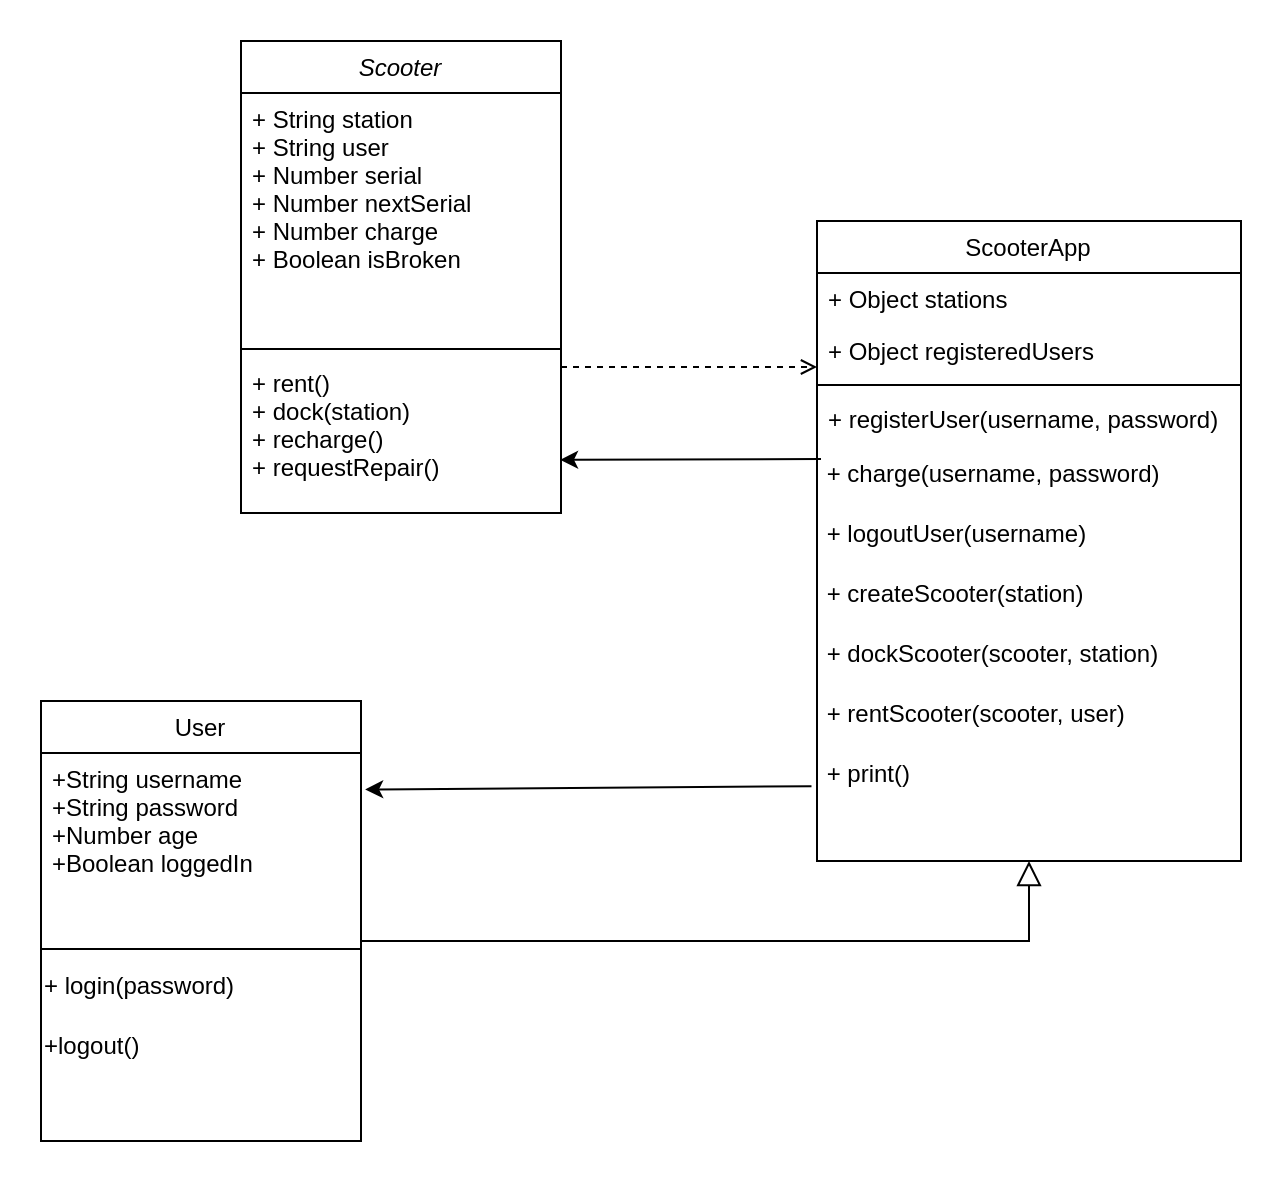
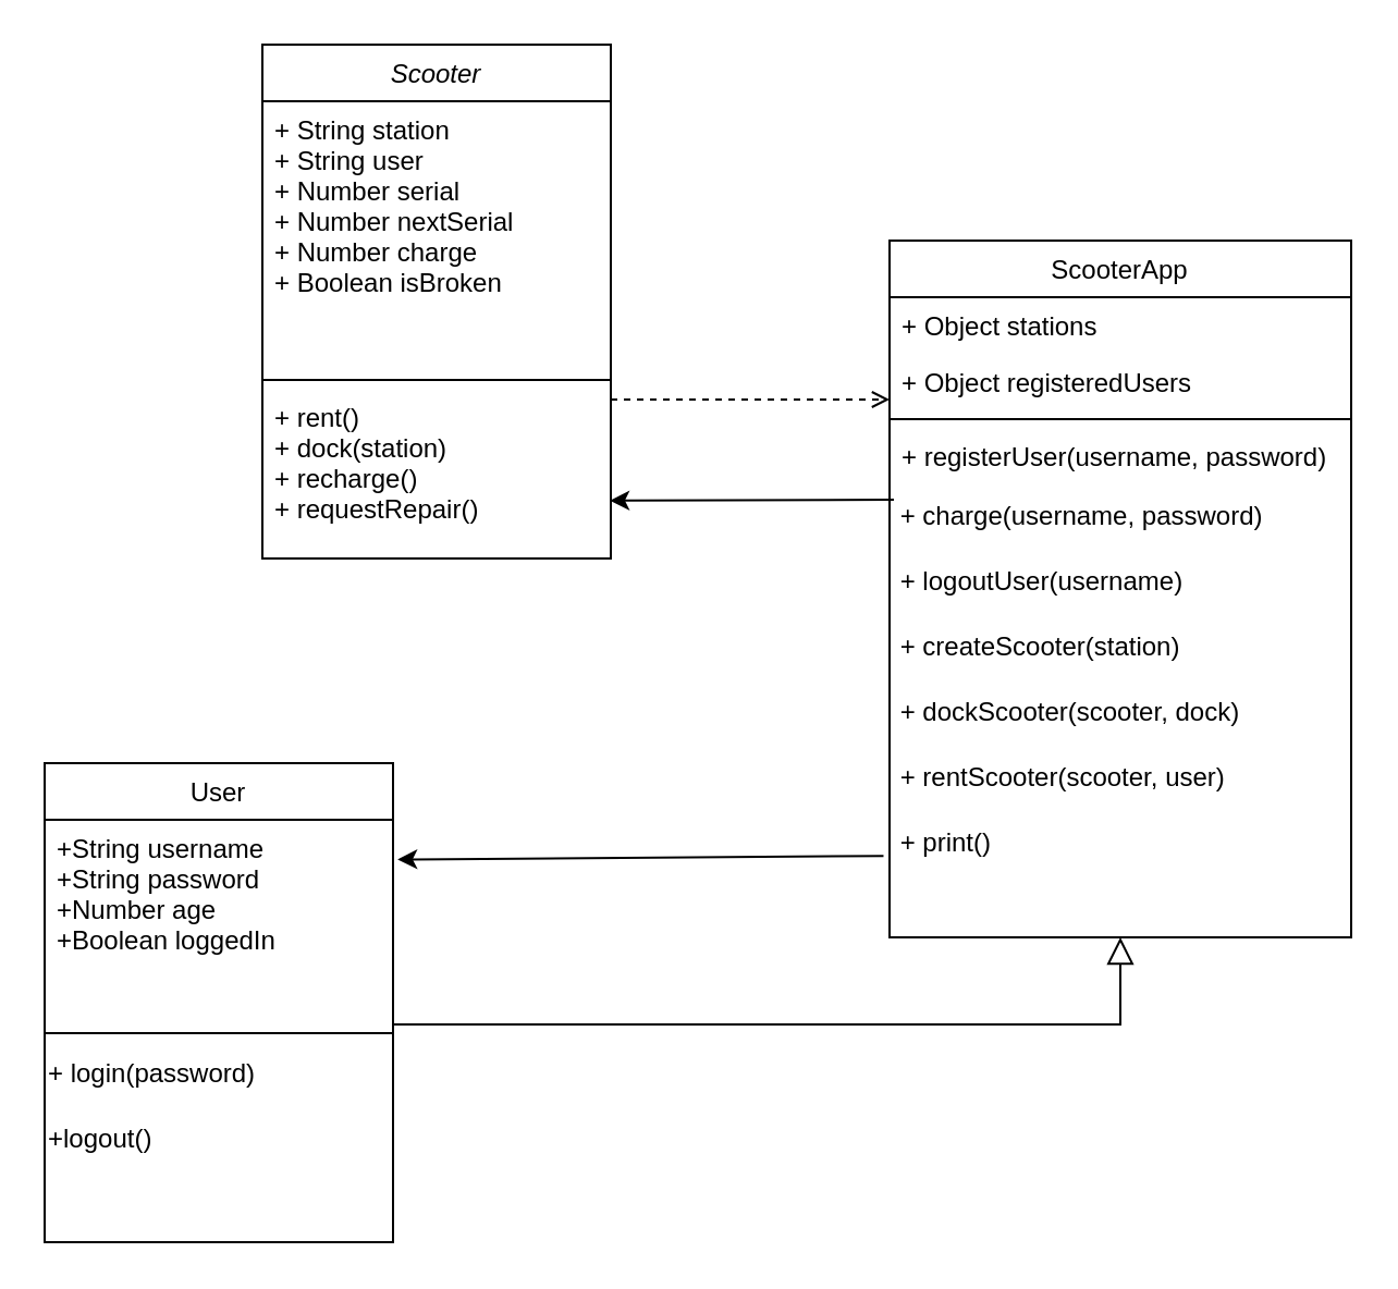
- <mxCell id="20" value="&amp;nbsp;+ dockScooter(scooter, station)" style="text;html=1;align=left;verticalAlign=middle;resizable=0;points=[];autosize=1;strokeColor=none;fillColor=none;" vertex="1" parent="12"><mxGeometry y="202" width="212" height="30" as="geometry" /></mxCell>
+ <mxCell id="20" value="&amp;nbsp;+ dockScooter(scooter, dock)" style="text;html=1;align=left;verticalAlign=middle;resizable=0;points=[];autosize=1;strokeColor=none;fillColor=none;" vertex="1" parent="12"><mxGeometry y="202" width="212" height="30" as="geometry" /></mxCell>
